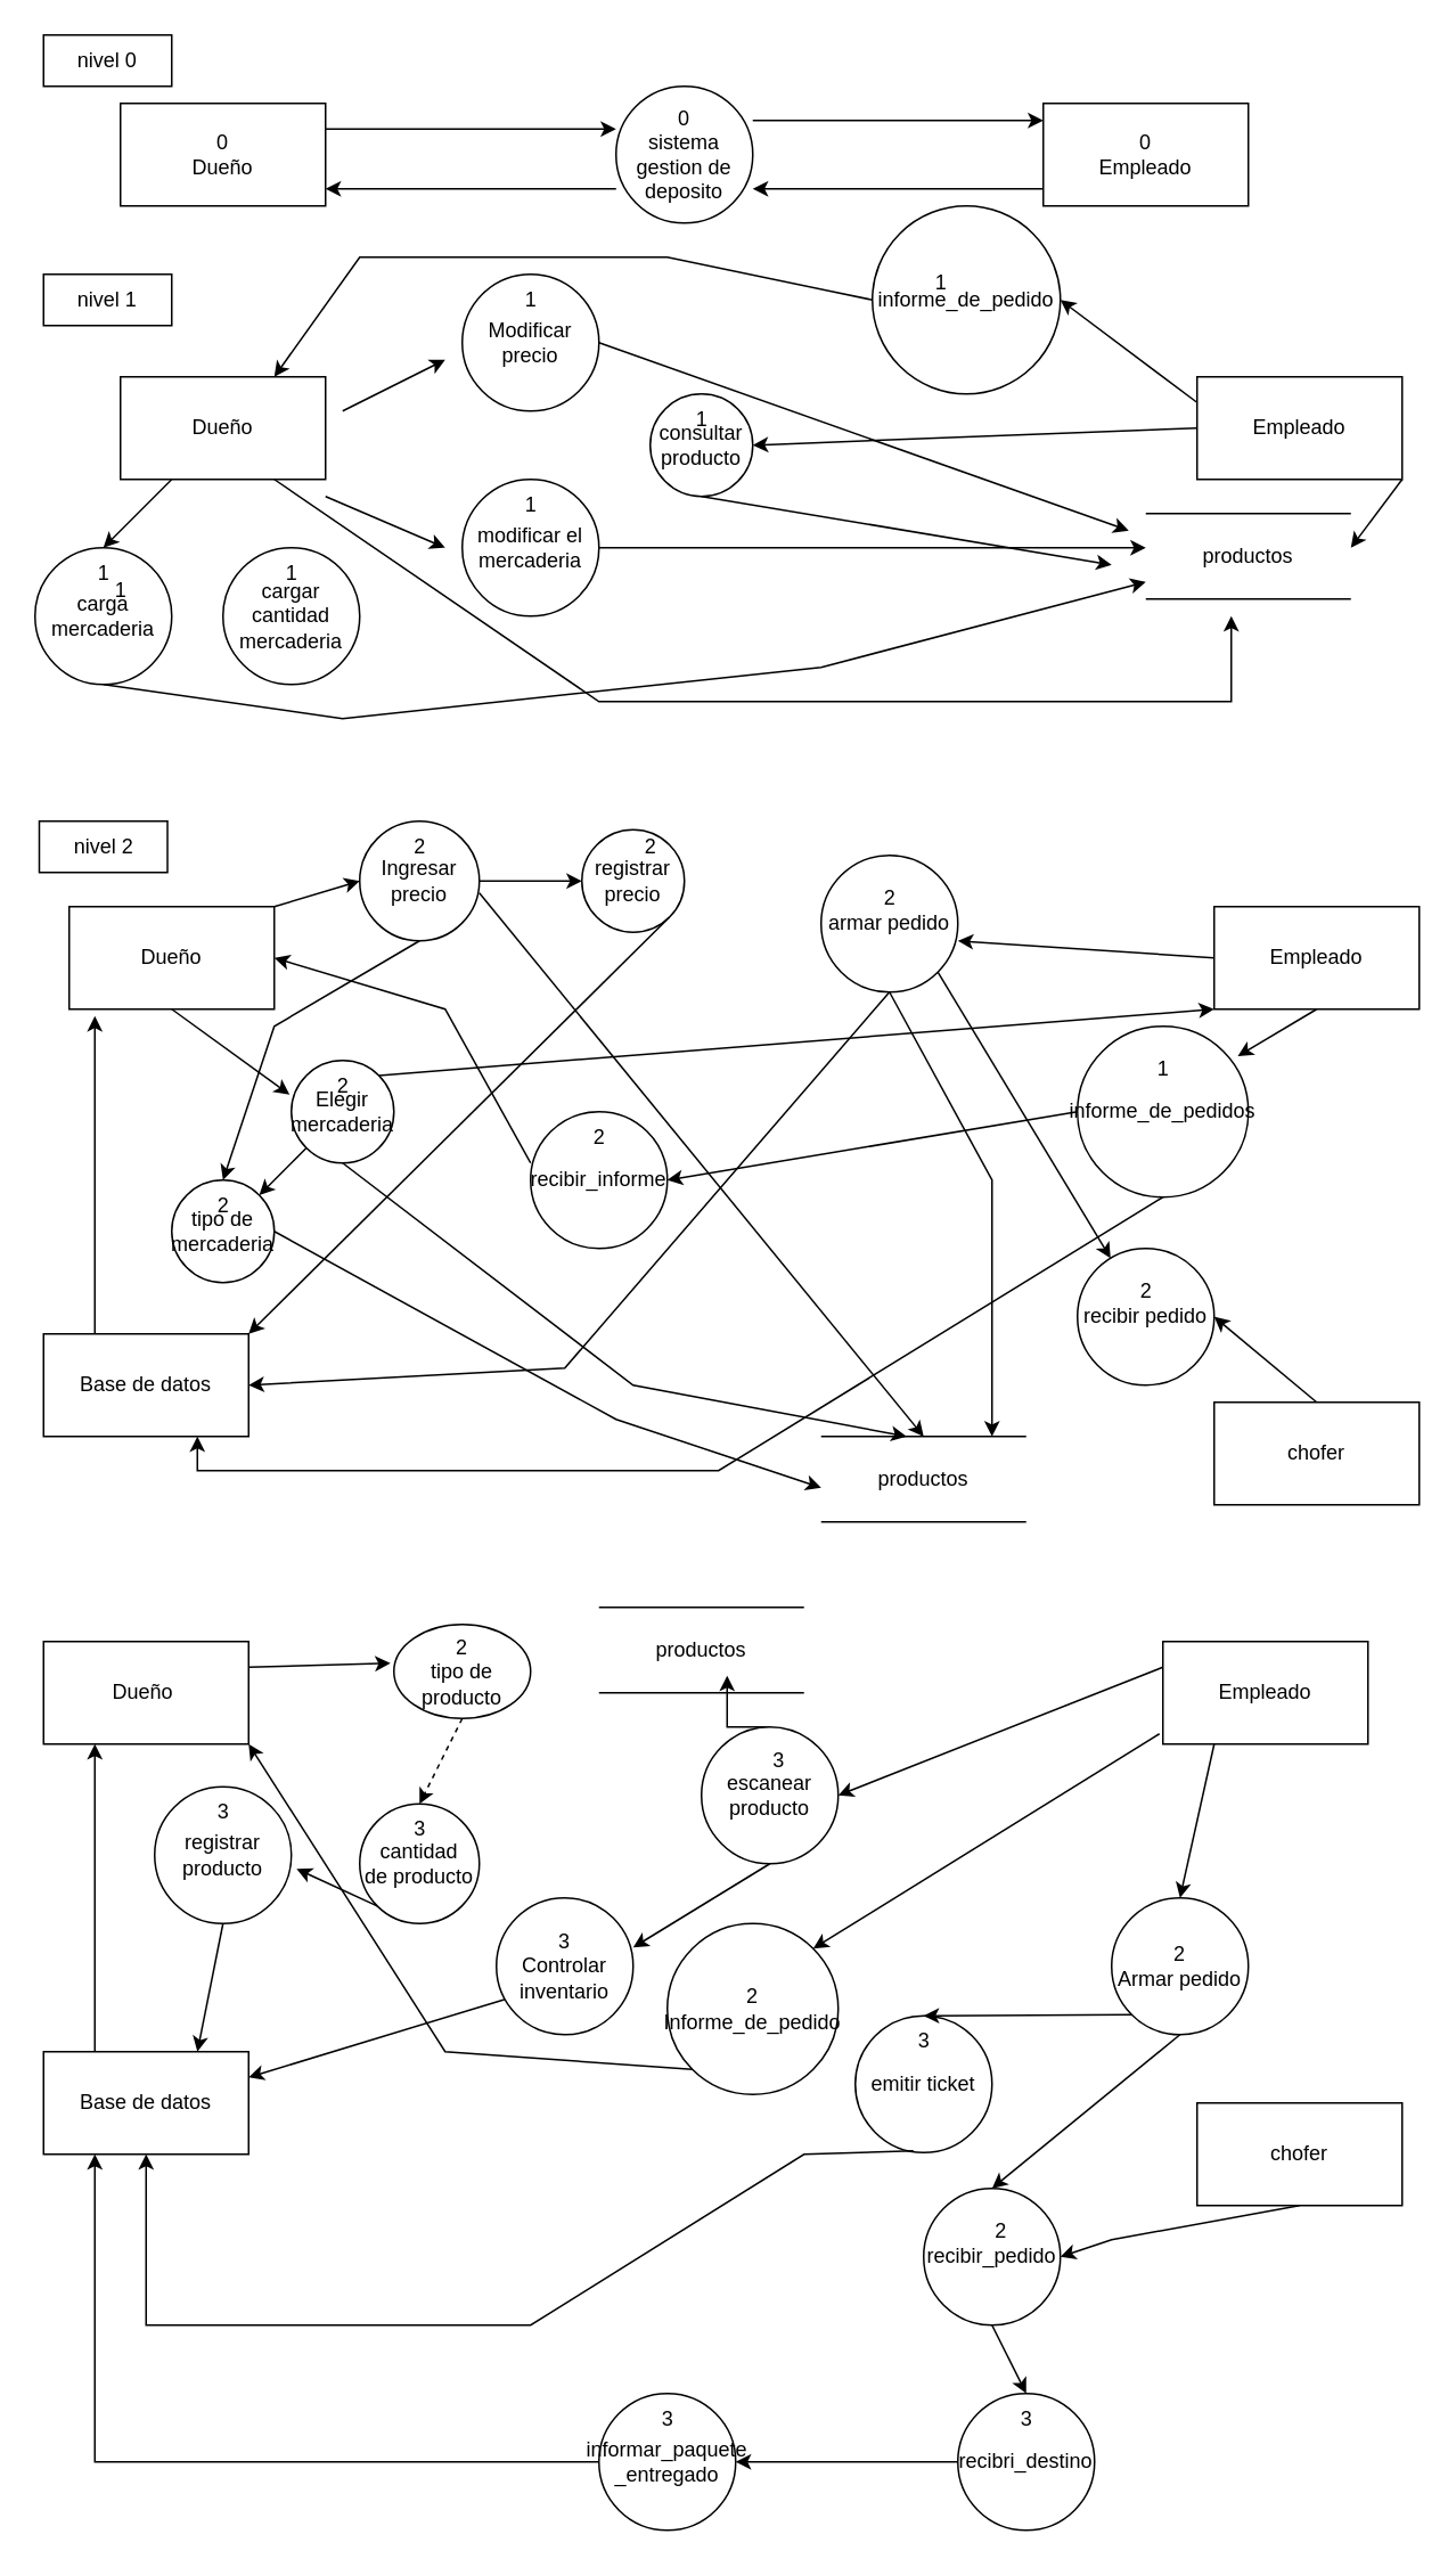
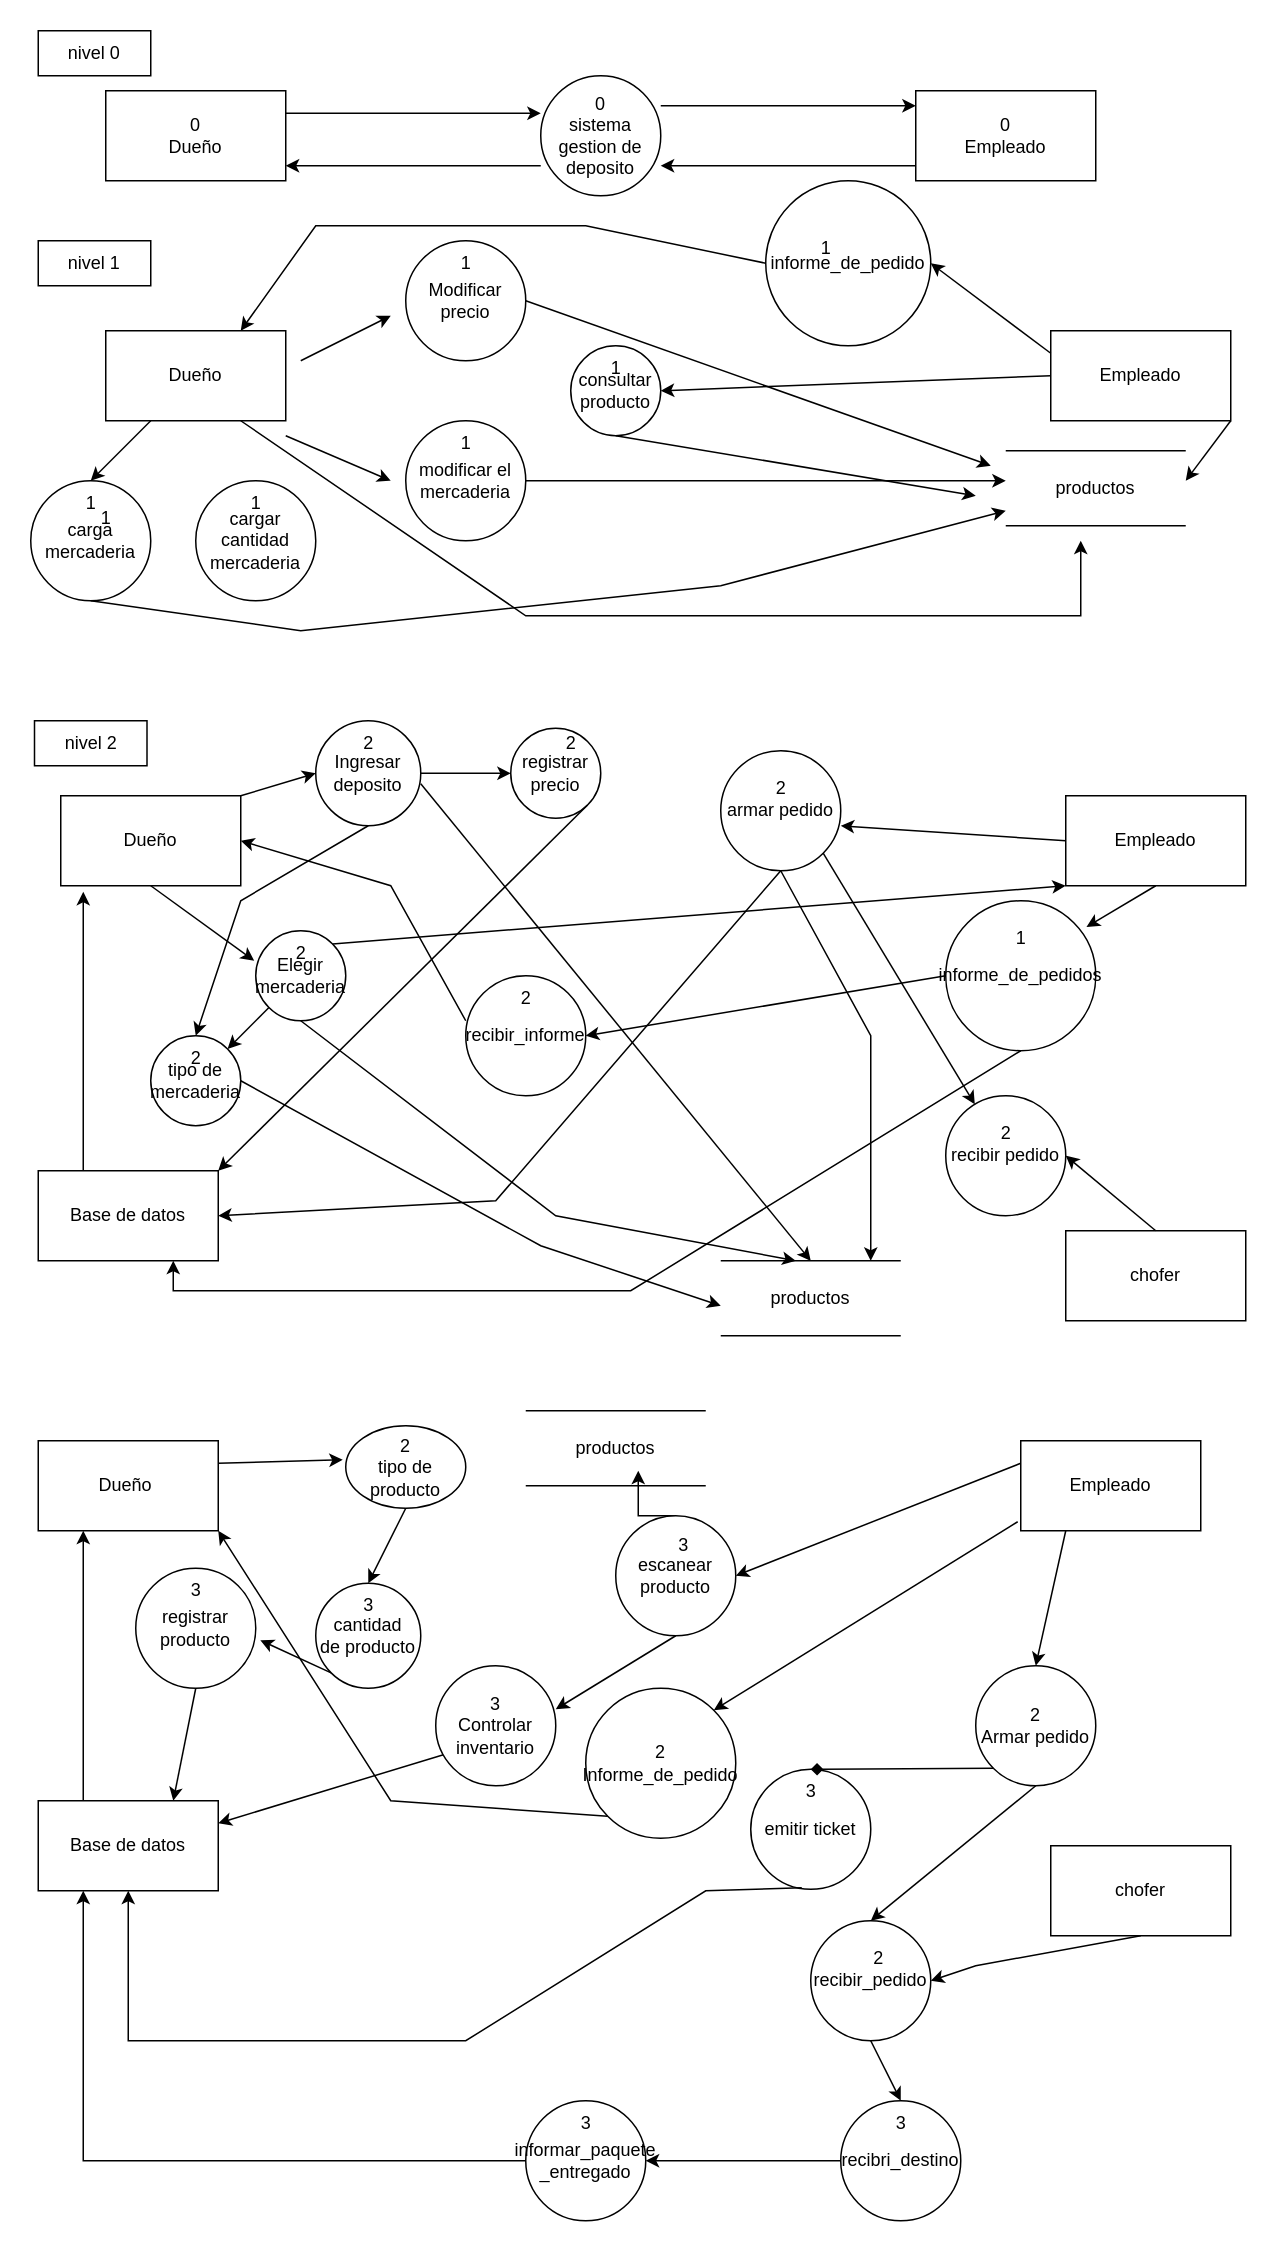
- <mxCell id="38" value="Ingresar precio" style="ellipse;whiteSpace=wrap;html=1;aspect=fixed;" vertex="1" parent="1"><mxGeometry x="210" y="480" width="70" height="70" as="geometry" /></mxCell>
+ <mxCell id="38" value="Ingresar deposito" style="ellipse;whiteSpace=wrap;html=1;aspect=fixed;" vertex="1" parent="1"><mxGeometry x="210" y="480" width="70" height="70" as="geometry" /></mxCell>
- <mxCell id="90" value="" style="endArrow=classic;html=1;rounded=0;exitX=0.5;exitY=1;exitDx=0;exitDy=0;entryX=0.5;entryY=0;entryDx=0;entryDy=0;dashed=1;" edge="1" parent="1" source="82" target="89"><mxGeometry width="50" height="50" relative="1" as="geometry"><mxPoint x="360" y="1030" as="sourcePoint" /><mxPoint x="410" y="980" as="targetPoint" /></mxGeometry></mxCell>
+ <mxCell id="90" value="" style="endArrow=classic;html=1;rounded=0;exitX=0.5;exitY=1;exitDx=0;exitDy=0;entryX=0.5;entryY=0;entryDx=0;entryDy=0;" edge="1" parent="1" source="82" target="89"><mxGeometry width="50" height="50" relative="1" as="geometry"><mxPoint x="360" y="1030" as="sourcePoint" /><mxPoint x="410" y="980" as="targetPoint" /></mxGeometry></mxCell>
- <mxCell id="79" value="" style="endArrow=classic;html=1;rounded=0;exitX=1;exitY=1;exitDx=0;exitDy=0;entryX=0.5;entryY=0;entryDx=0;entryDy=0;" edge="1" parent="1" source="74" target="78"><mxGeometry width="50" height="50" relative="1" as="geometry"><mxPoint x="790" y="1110" as="sourcePoint" /><mxPoint x="840" y="1060" as="targetPoint" /></mxGeometry></mxCell>
+ <mxCell id="79" value="" style="endArrow=diamond;html=1;rounded=0;exitX=1;exitY=1;exitDx=0;exitDy=0;entryX=0.5;entryY=0;entryDx=0;entryDy=0;" edge="1" parent="1" source="74" target="78"><mxGeometry width="50" height="50" relative="1" as="geometry"><mxPoint x="790" y="1110" as="sourcePoint" /><mxPoint x="840" y="1060" as="targetPoint" /></mxGeometry></mxCell>
